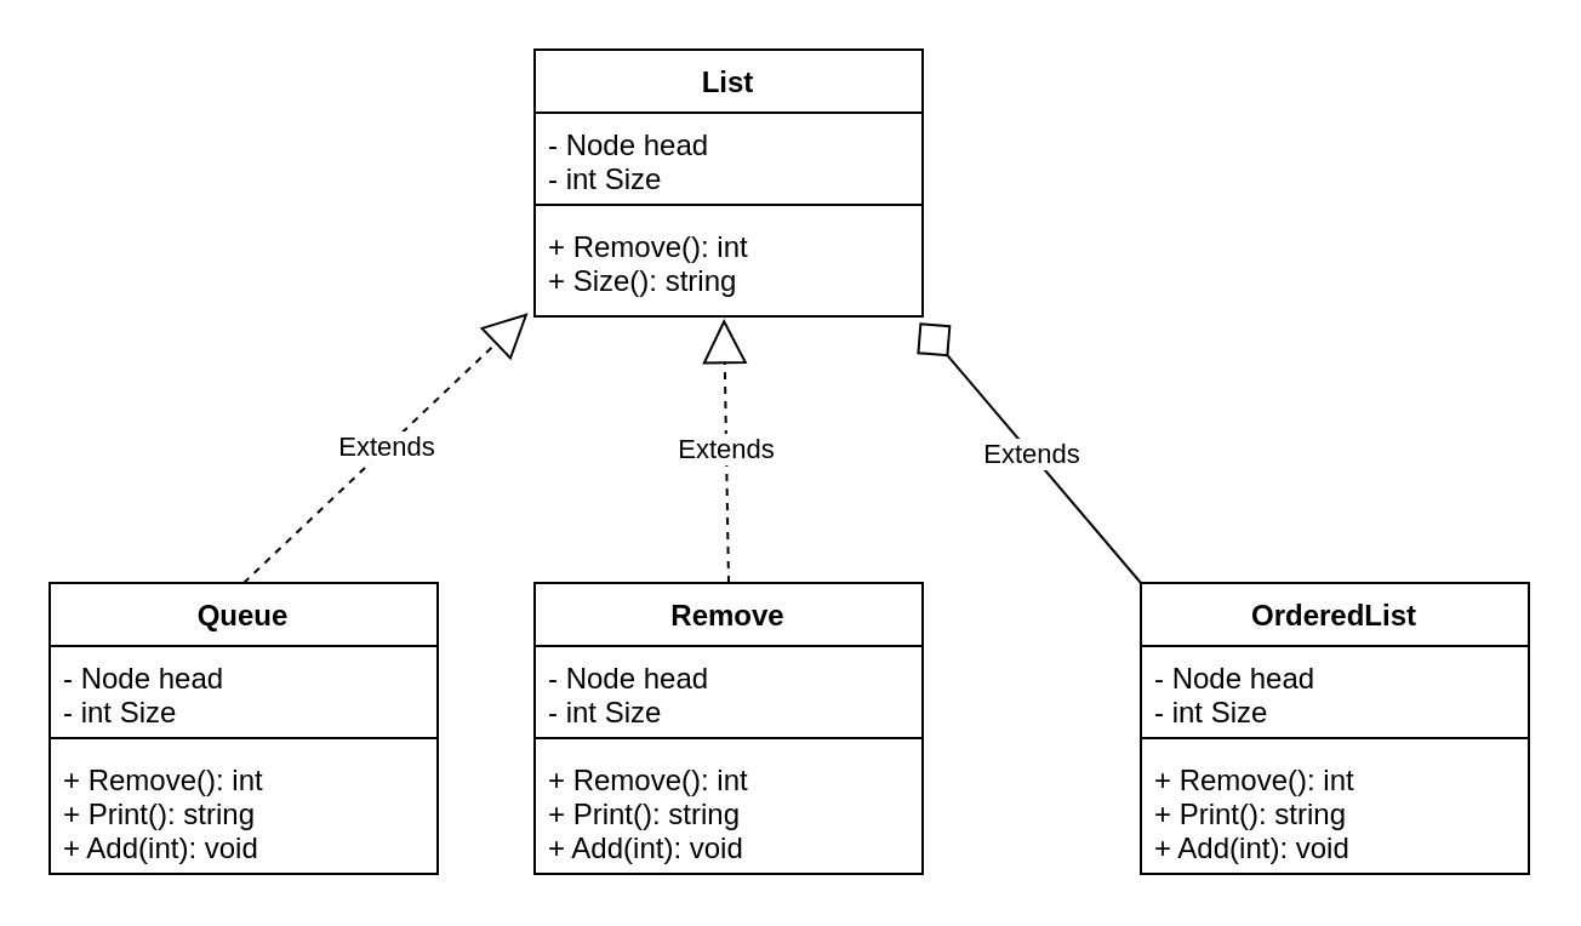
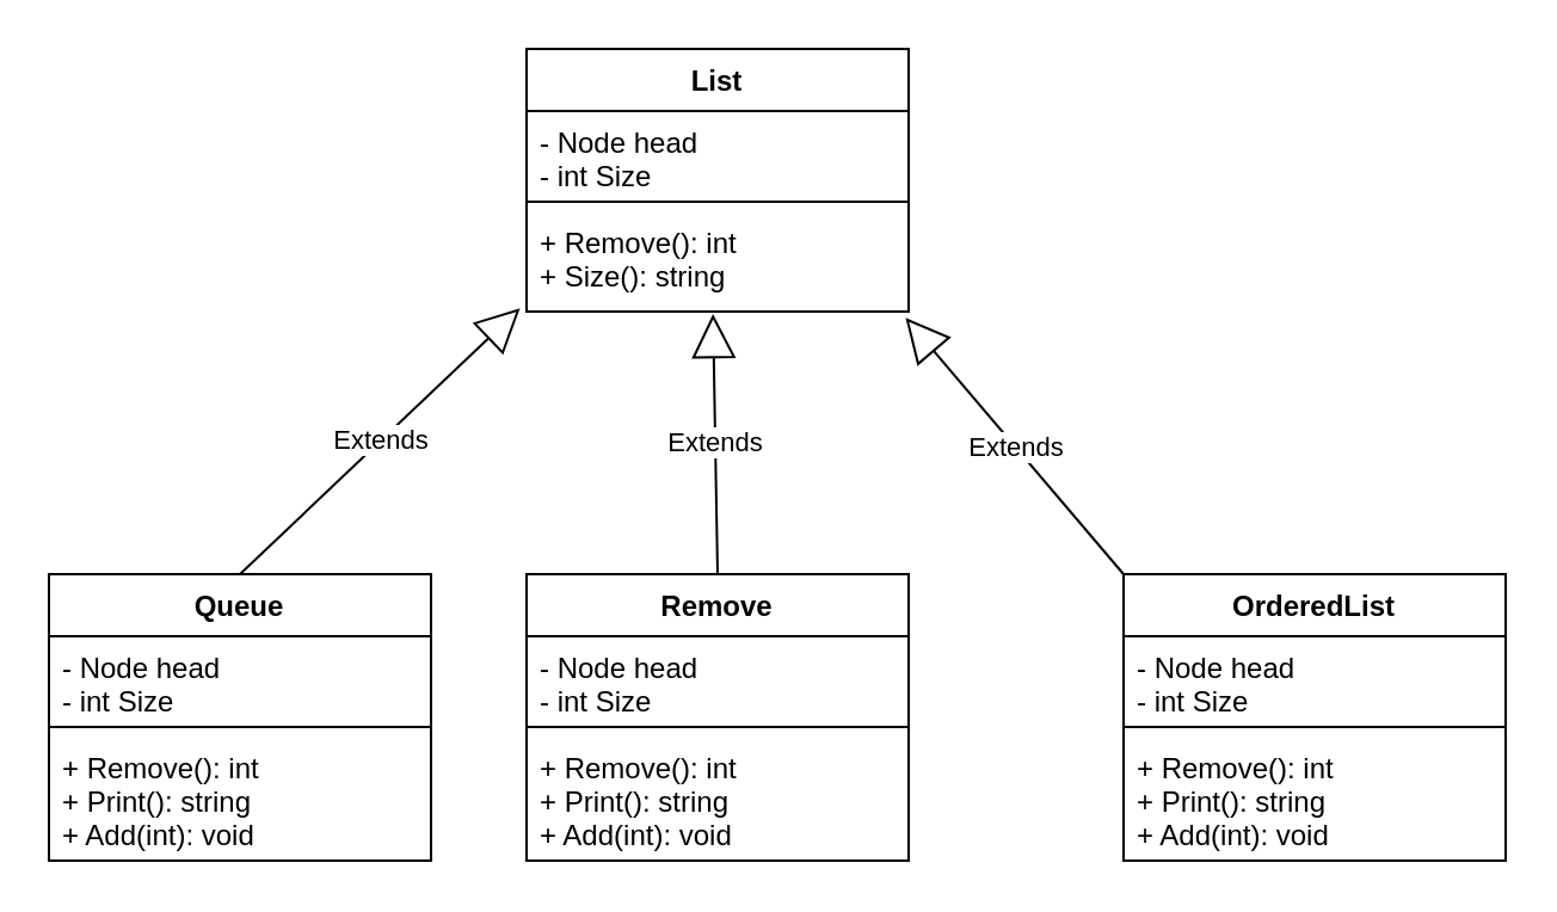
- <mxCell id="20" value="Extends" style="endArrow=diamond;endSize=16;endFill=0;html=1;rounded=0;entryX=0.992;entryY=1.062;entryDx=0;entryDy=0;entryPerimeter=0;exitX=0;exitY=0;exitDx=0;exitDy=0;" edge="1" parent="1" source="14" target="5"><mxGeometry width="160" relative="1" as="geometry"><mxPoint x="320" y="250" as="sourcePoint" /><mxPoint x="308.08" y="141.008" as="targetPoint" /></mxGeometry></mxCell>
+ <mxCell id="20" value="Extends" style="endArrow=block;endSize=16;endFill=0;html=1;rounded=0;entryX=0.992;entryY=1.062;entryDx=0;entryDy=0;entryPerimeter=0;exitX=0;exitY=0;exitDx=0;exitDy=0;" edge="1" parent="1" source="14" target="5"><mxGeometry width="160" relative="1" as="geometry"><mxPoint x="320" y="250" as="sourcePoint" /><mxPoint x="308.08" y="141.008" as="targetPoint" /></mxGeometry></mxCell>
- <mxCell id="18" value="Extends" style="endArrow=block;endSize=16;endFill=0;html=1;rounded=0;entryX=-0.017;entryY=0.967;entryDx=0;entryDy=0;entryPerimeter=0;exitX=0.5;exitY=0;exitDx=0;exitDy=0;dashed=1;" edge="1" parent="1" source="6" target="5"><mxGeometry width="160" relative="1" as="geometry"><mxPoint x="200" y="240" as="sourcePoint" /><mxPoint x="360" y="240" as="targetPoint" /></mxGeometry></mxCell>
+ <mxCell id="18" value="Extends" style="endArrow=block;endSize=16;endFill=0;html=1;rounded=0;entryX=-0.017;entryY=0.967;entryDx=0;entryDy=0;entryPerimeter=0;exitX=0.5;exitY=0;exitDx=0;exitDy=0;" edge="1" parent="1" source="6" target="5"><mxGeometry width="160" relative="1" as="geometry"><mxPoint x="200" y="240" as="sourcePoint" /><mxPoint x="360" y="240" as="targetPoint" /></mxGeometry></mxCell>
- <mxCell id="19" value="Extends" style="endArrow=block;endSize=16;endFill=0;html=1;rounded=0;entryX=0.488;entryY=1.024;entryDx=0;entryDy=0;entryPerimeter=0;exitX=0.5;exitY=0;exitDx=0;exitDy=0;dashed=1;" edge="1" parent="1" source="10" target="5"><mxGeometry width="160" relative="1" as="geometry"><mxPoint x="110" y="250" as="sourcePoint" /><mxPoint x="227.28" y="138.614" as="targetPoint" /></mxGeometry></mxCell>
+ <mxCell id="19" value="Extends" style="endArrow=block;endSize=16;endFill=0;html=1;rounded=0;entryX=0.488;entryY=1.024;entryDx=0;entryDy=0;entryPerimeter=0;exitX=0.5;exitY=0;exitDx=0;exitDy=0;" edge="1" parent="1" source="10" target="5"><mxGeometry width="160" relative="1" as="geometry"><mxPoint x="110" y="250" as="sourcePoint" /><mxPoint x="227.28" y="138.614" as="targetPoint" /></mxGeometry></mxCell>
